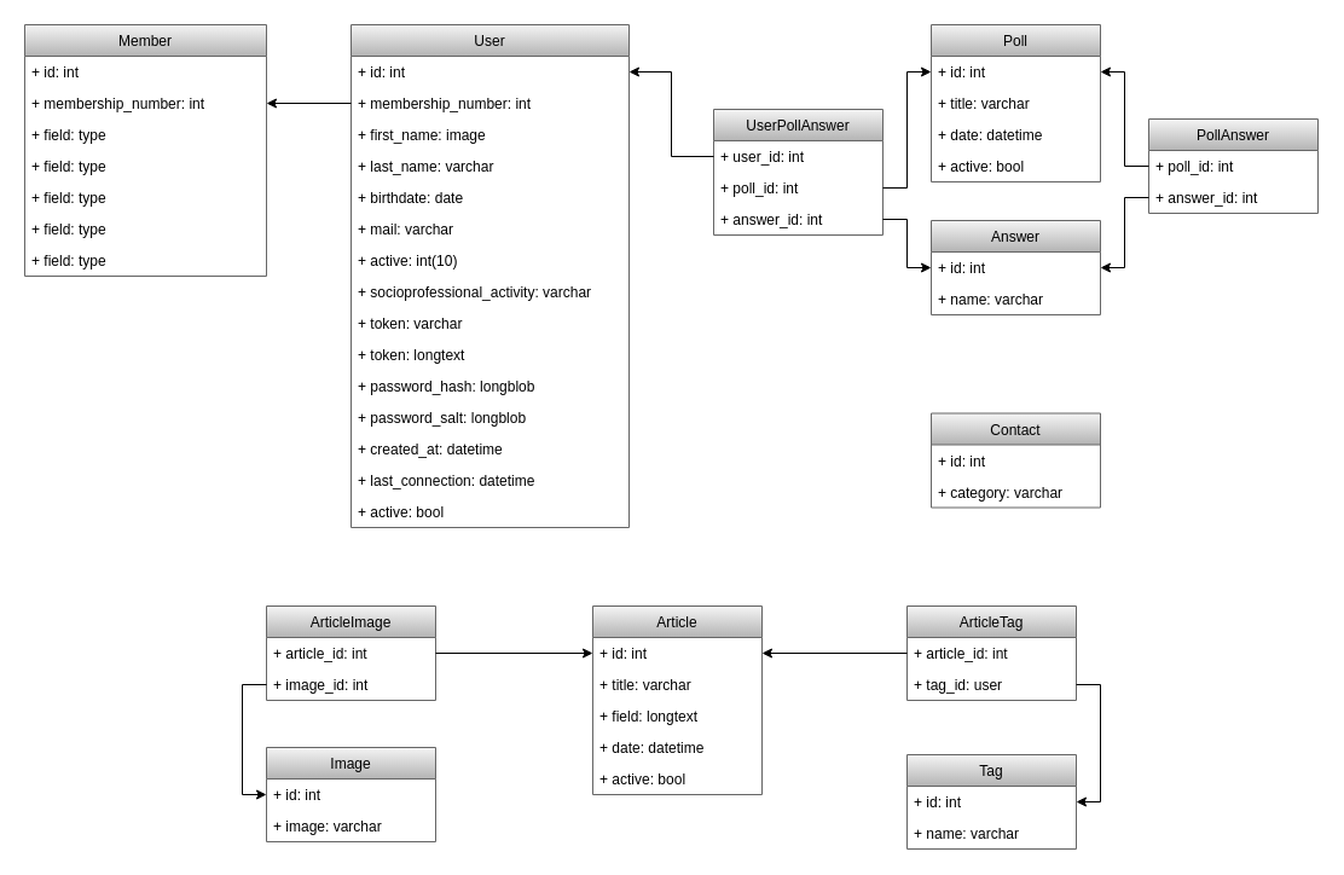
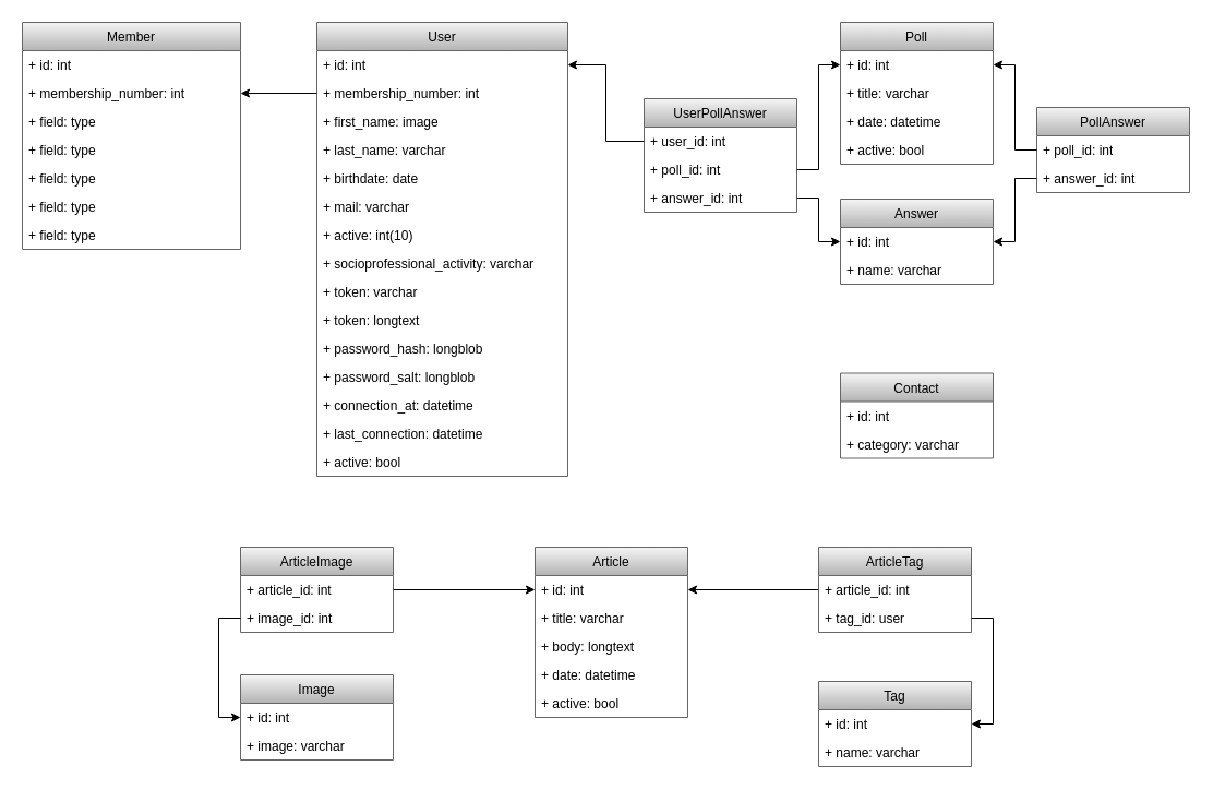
- <mxCell id="15" value="+ created_at: datetime" style="text;strokeColor=none;fillColor=none;align=left;verticalAlign=top;spacingLeft=4;spacingRight=4;overflow=hidden;rotatable=0;points=[[0,0.5],[1,0.5]];portConstraint=eastwest;" parent="2" vertex="1"><mxGeometry y="338" width="230" height="26" as="geometry" /></mxCell>
+ <mxCell id="15" value="+ connection_at: datetime" style="text;strokeColor=none;fillColor=none;align=left;verticalAlign=top;spacingLeft=4;spacingRight=4;overflow=hidden;rotatable=0;points=[[0,0.5],[1,0.5]];portConstraint=eastwest;" parent="2" vertex="1"><mxGeometry y="338" width="230" height="26" as="geometry" /></mxCell>
- <mxCell id="21" value="+ field: longtext" style="text;strokeColor=none;fillColor=none;align=left;verticalAlign=top;spacingLeft=4;spacingRight=4;overflow=hidden;rotatable=0;points=[[0,0.5],[1,0.5]];portConstraint=eastwest;" parent="18" vertex="1"><mxGeometry y="78" width="140" height="26" as="geometry" /></mxCell>
+ <mxCell id="21" value="+ body: longtext" style="text;strokeColor=none;fillColor=none;align=left;verticalAlign=top;spacingLeft=4;spacingRight=4;overflow=hidden;rotatable=0;points=[[0,0.5],[1,0.5]];portConstraint=eastwest;" parent="18" vertex="1"><mxGeometry y="78" width="140" height="26" as="geometry" /></mxCell>
